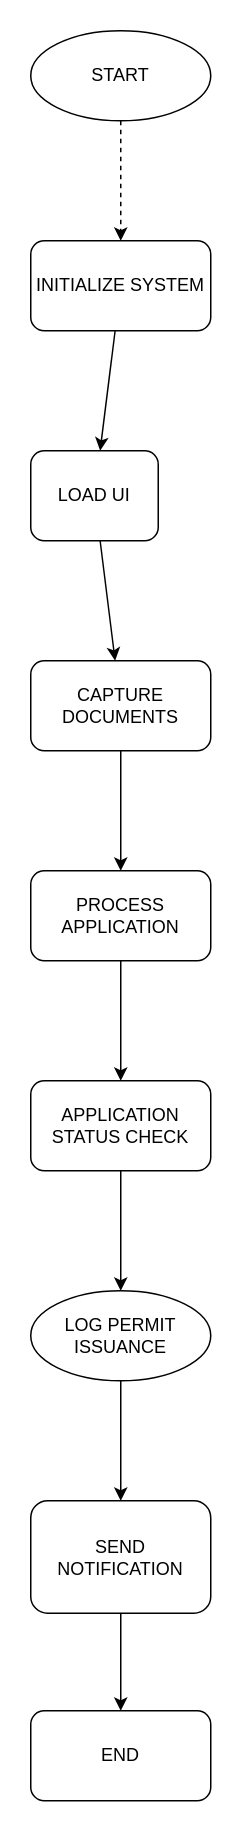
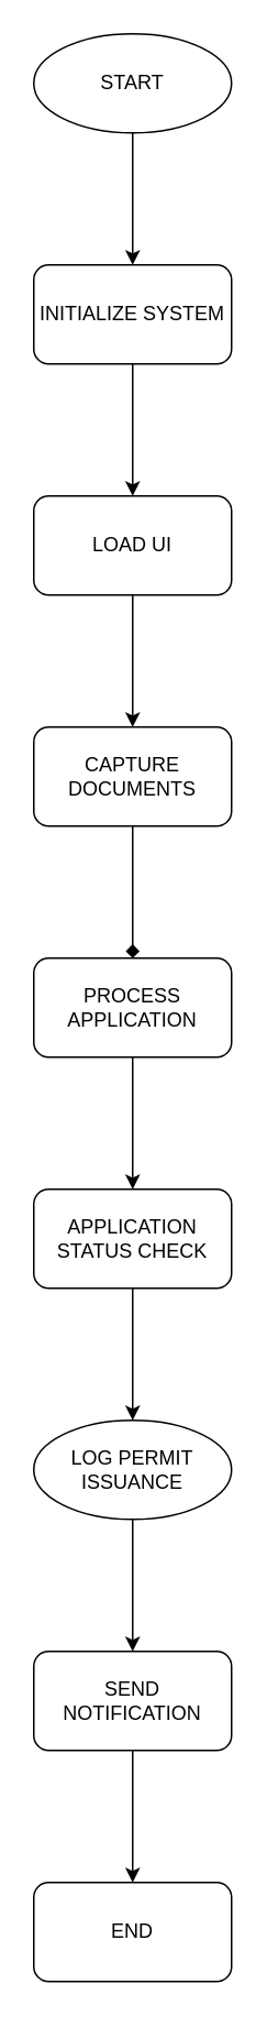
- <mxCell id="2" value="" style="edgeStyle=none;html=1;dashed=1;" edge="1" parent="1" source="3" target="5"><mxGeometry relative="1" as="geometry" /></mxCell>
+ <mxCell id="2" value="" style="edgeStyle=none;html=1;" edge="1" parent="1" source="3" target="5"><mxGeometry relative="1" as="geometry" /></mxCell>
- <mxCell id="7" value="LOAD UI" style="whiteSpace=wrap;html=1;rounded=1;" vertex="1" parent="1"><mxGeometry x="20" y="300" width="85" height="60" as="geometry" /></mxCell>
+ <mxCell id="7" value="LOAD UI" style="whiteSpace=wrap;html=1;rounded=1;" vertex="1" parent="1"><mxGeometry x="20" y="300" width="120" height="60" as="geometry" /></mxCell>
- <mxCell id="8" value="" style="edgeStyle=none;html=1;" edge="1" parent="1" source="9" target="11"><mxGeometry relative="1" as="geometry" /></mxCell>
+ <mxCell id="8" value="" style="edgeStyle=none;html=1;endArrow=diamond;" edge="1" parent="1" source="9" target="11"><mxGeometry relative="1" as="geometry" /></mxCell>
- <mxCell id="17" value="SEND NOTIFICATION" style="whiteSpace=wrap;html=1;rounded=1;" vertex="1" parent="1"><mxGeometry x="20" y="1000" width="120" height="75" as="geometry" /></mxCell>
+ <mxCell id="17" value="SEND NOTIFICATION" style="whiteSpace=wrap;html=1;rounded=1;" vertex="1" parent="1"><mxGeometry x="20" y="1000" width="120" height="60" as="geometry" /></mxCell>
